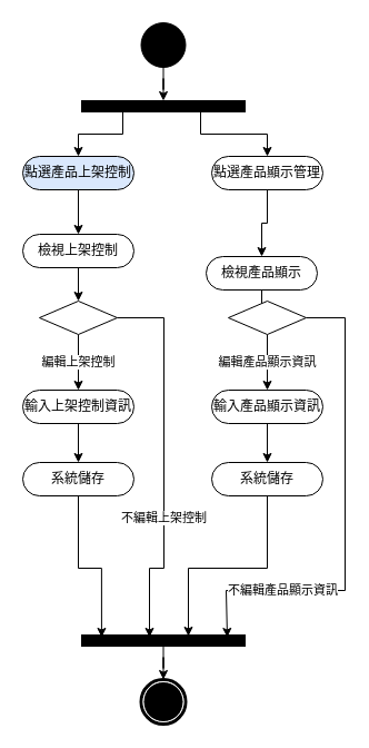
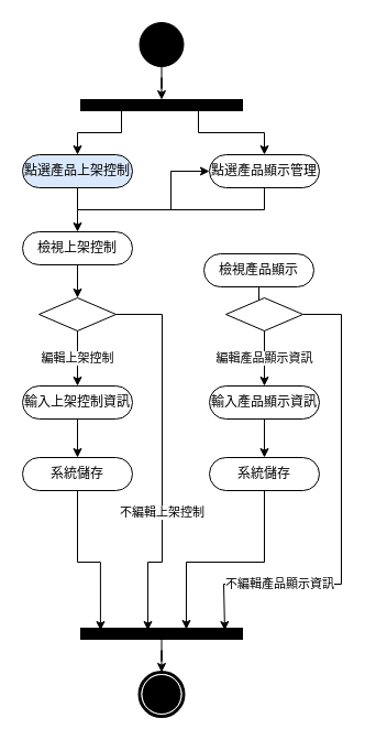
- <mxCell id="5" style="edgeStyle=orthogonalEdgeStyle;rounded=0;orthogonalLoop=1;jettySize=auto;html=1;entryX=0.5;entryY=0;entryDx=0;entryDy=0;exitX=0.5;exitY=1;exitDx=0;exitDy=0;" parent="1" source="4" target="8" edge="1"><mxGeometry relative="1" as="geometry"><mxPoint x="-3" y="195" as="sourcePoint" /><mxPoint x="70" y="200" as="targetPoint" /></mxGeometry></mxCell>
+ <mxCell id="5" style="edgeStyle=orthogonalEdgeStyle;rounded=0;orthogonalLoop=1;jettySize=auto;html=1;exitX=0.5;exitY=1;exitDx=0;exitDy=0;" parent="1" source="4" target="15" edge="1"><mxGeometry relative="1" as="geometry"><mxPoint x="-3" y="195" as="sourcePoint" /><mxPoint x="70" y="200" as="targetPoint" /></mxGeometry></mxCell>
- <mxCell id="16" style="edgeStyle=orthogonalEdgeStyle;rounded=0;orthogonalLoop=1;jettySize=auto;html=1;entryX=0.5;entryY=0;entryDx=0;entryDy=0;exitX=0.5;exitY=1;exitDx=0;exitDy=0;" edge="1" parent="1" source="15" target="19"><mxGeometry relative="1" as="geometry"><mxPoint x="167" y="195" as="sourcePoint" /><mxPoint x="240" y="200" as="targetPoint" /></mxGeometry></mxCell>
+ <mxCell id="16" style="edgeStyle=orthogonalEdgeStyle;rounded=0;orthogonalLoop=1;jettySize=auto;html=1;exitX=0.5;exitY=1;exitDx=0;exitDy=0;" edge="1" parent="1" source="15" target="8"><mxGeometry relative="1" as="geometry"><mxPoint x="167" y="195" as="sourcePoint" /><mxPoint x="240" y="200" as="targetPoint" /></mxGeometry></mxCell>
